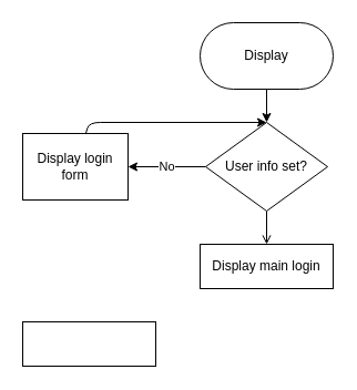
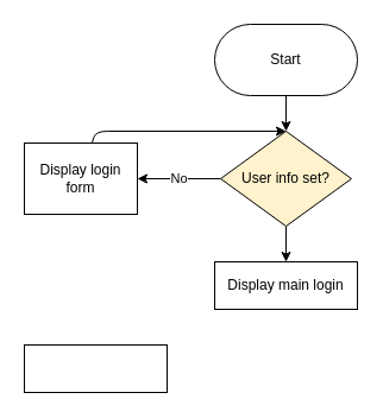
- <mxCell id="3" value="Display" style="rounded=1;whiteSpace=wrap;html=1;arcSize=50;" vertex="1" parent="1"><mxGeometry x="180" y="20" width="120" height="60" as="geometry" /></mxCell>
+ <mxCell id="3" value="Start" style="rounded=1;whiteSpace=wrap;html=1;arcSize=50;" vertex="1" parent="1"><mxGeometry x="180" y="20" width="120" height="60" as="geometry" /></mxCell>
- <mxCell id="6" value="User info set?" style="rhombus;whiteSpace=wrap;html=1;" vertex="1" parent="1"><mxGeometry x="185" y="110" width="110" height="80" as="geometry" /></mxCell>
+ <mxCell id="6" value="User info set?" style="rhombus;whiteSpace=wrap;html=1;fillColor=#fff2cc;" vertex="1" parent="1"><mxGeometry x="185" y="110" width="110" height="80" as="geometry" /></mxCell>
- <mxCell id="5" style="edgeStyle=none;html=1;entryX=0.5;entryY=0;entryDx=0;entryDy=0;endArrow=open;" edge="1" parent="1" source="6" target="9"><mxGeometry relative="1" as="geometry" /></mxCell>
+ <mxCell id="5" style="edgeStyle=none;html=1;entryX=0.5;entryY=0;entryDx=0;entryDy=0;" edge="1" parent="1" source="6" target="9"><mxGeometry relative="1" as="geometry" /></mxCell>
